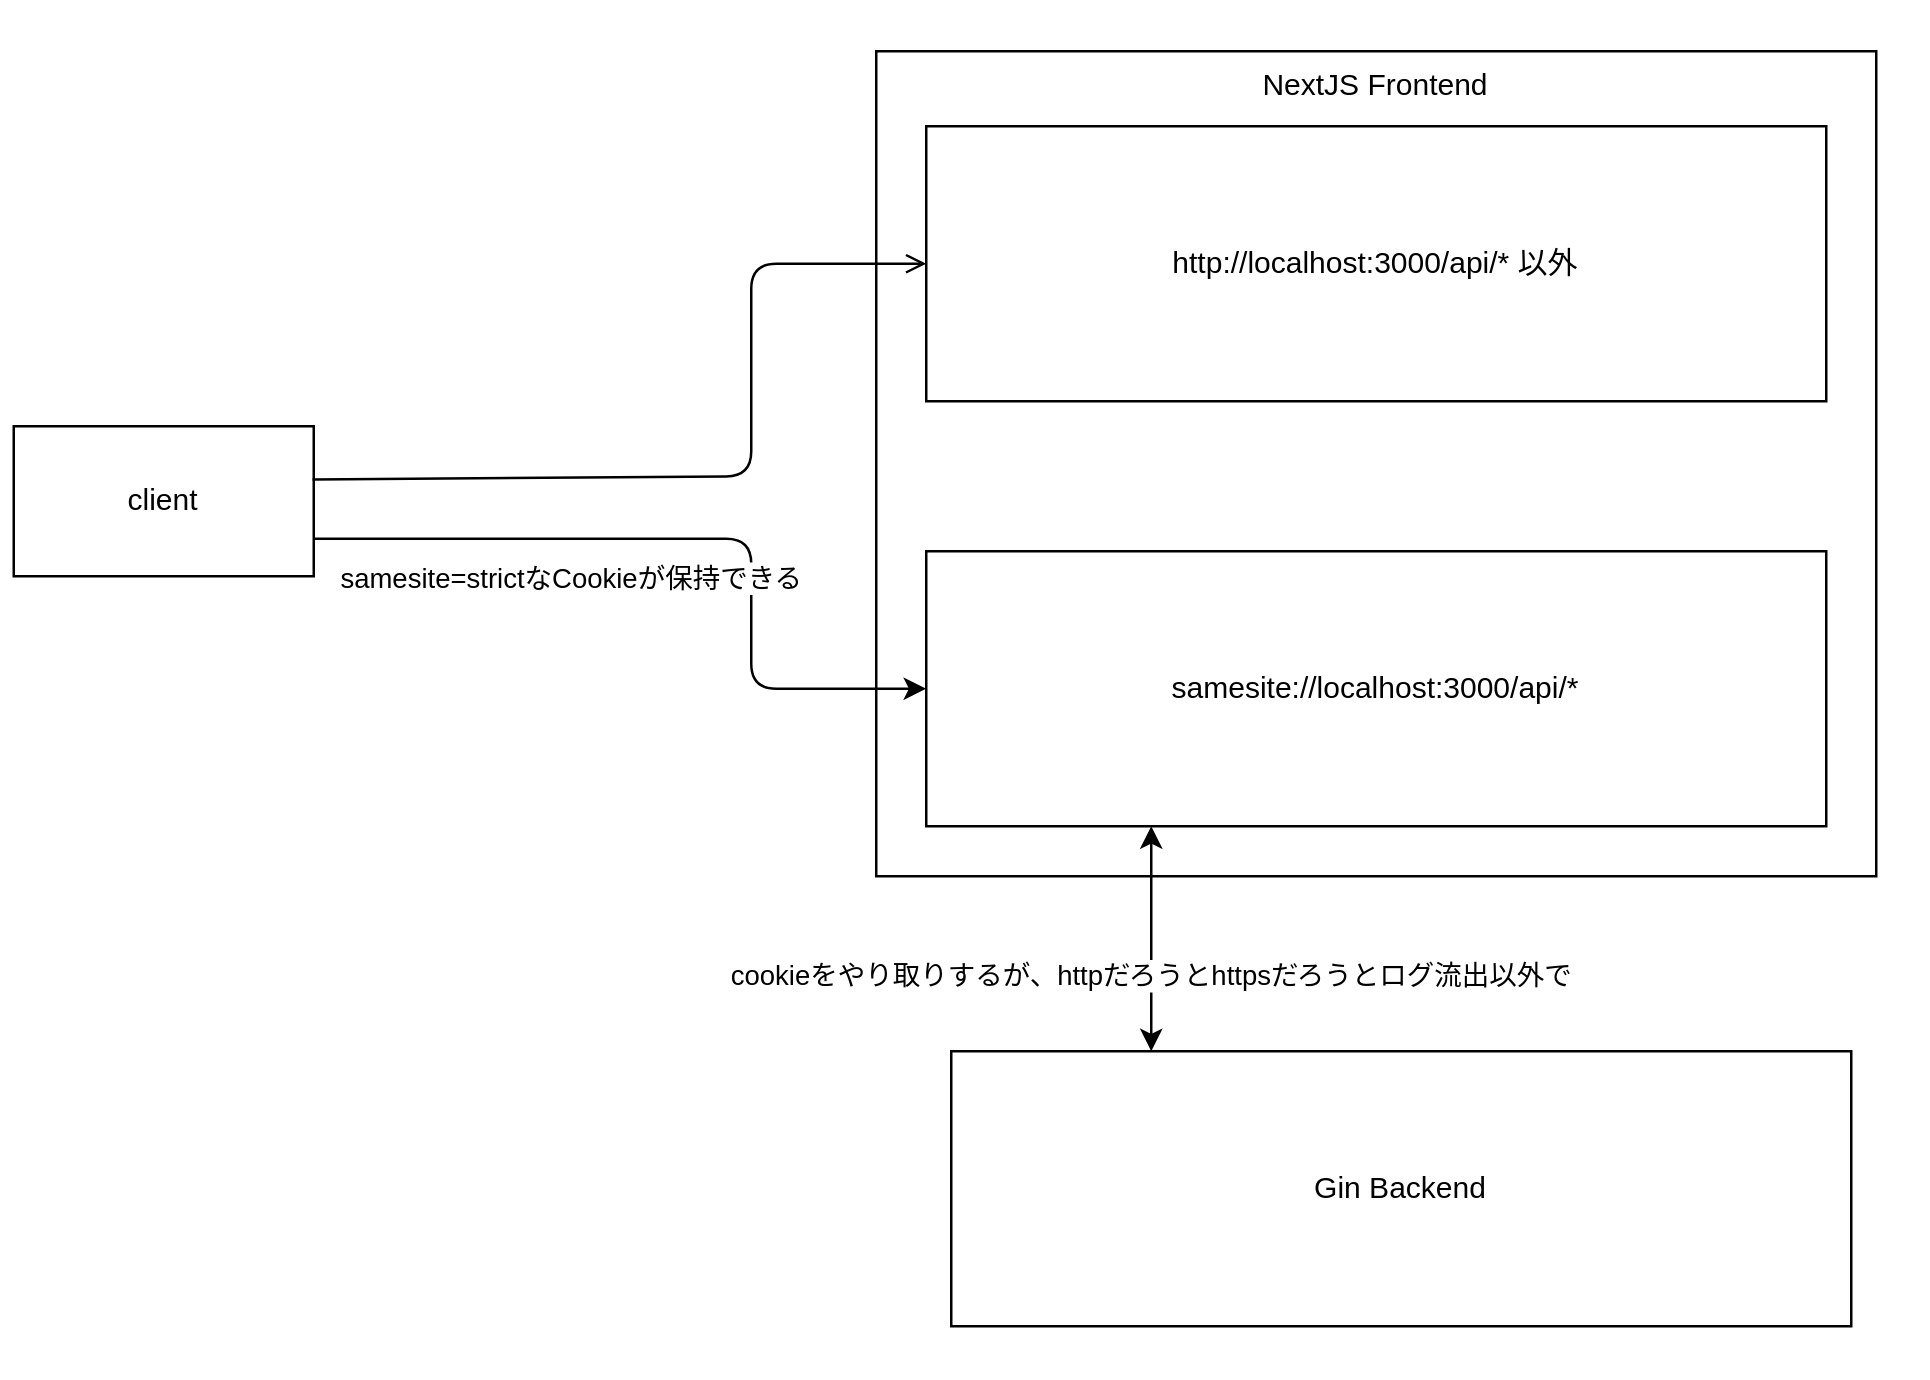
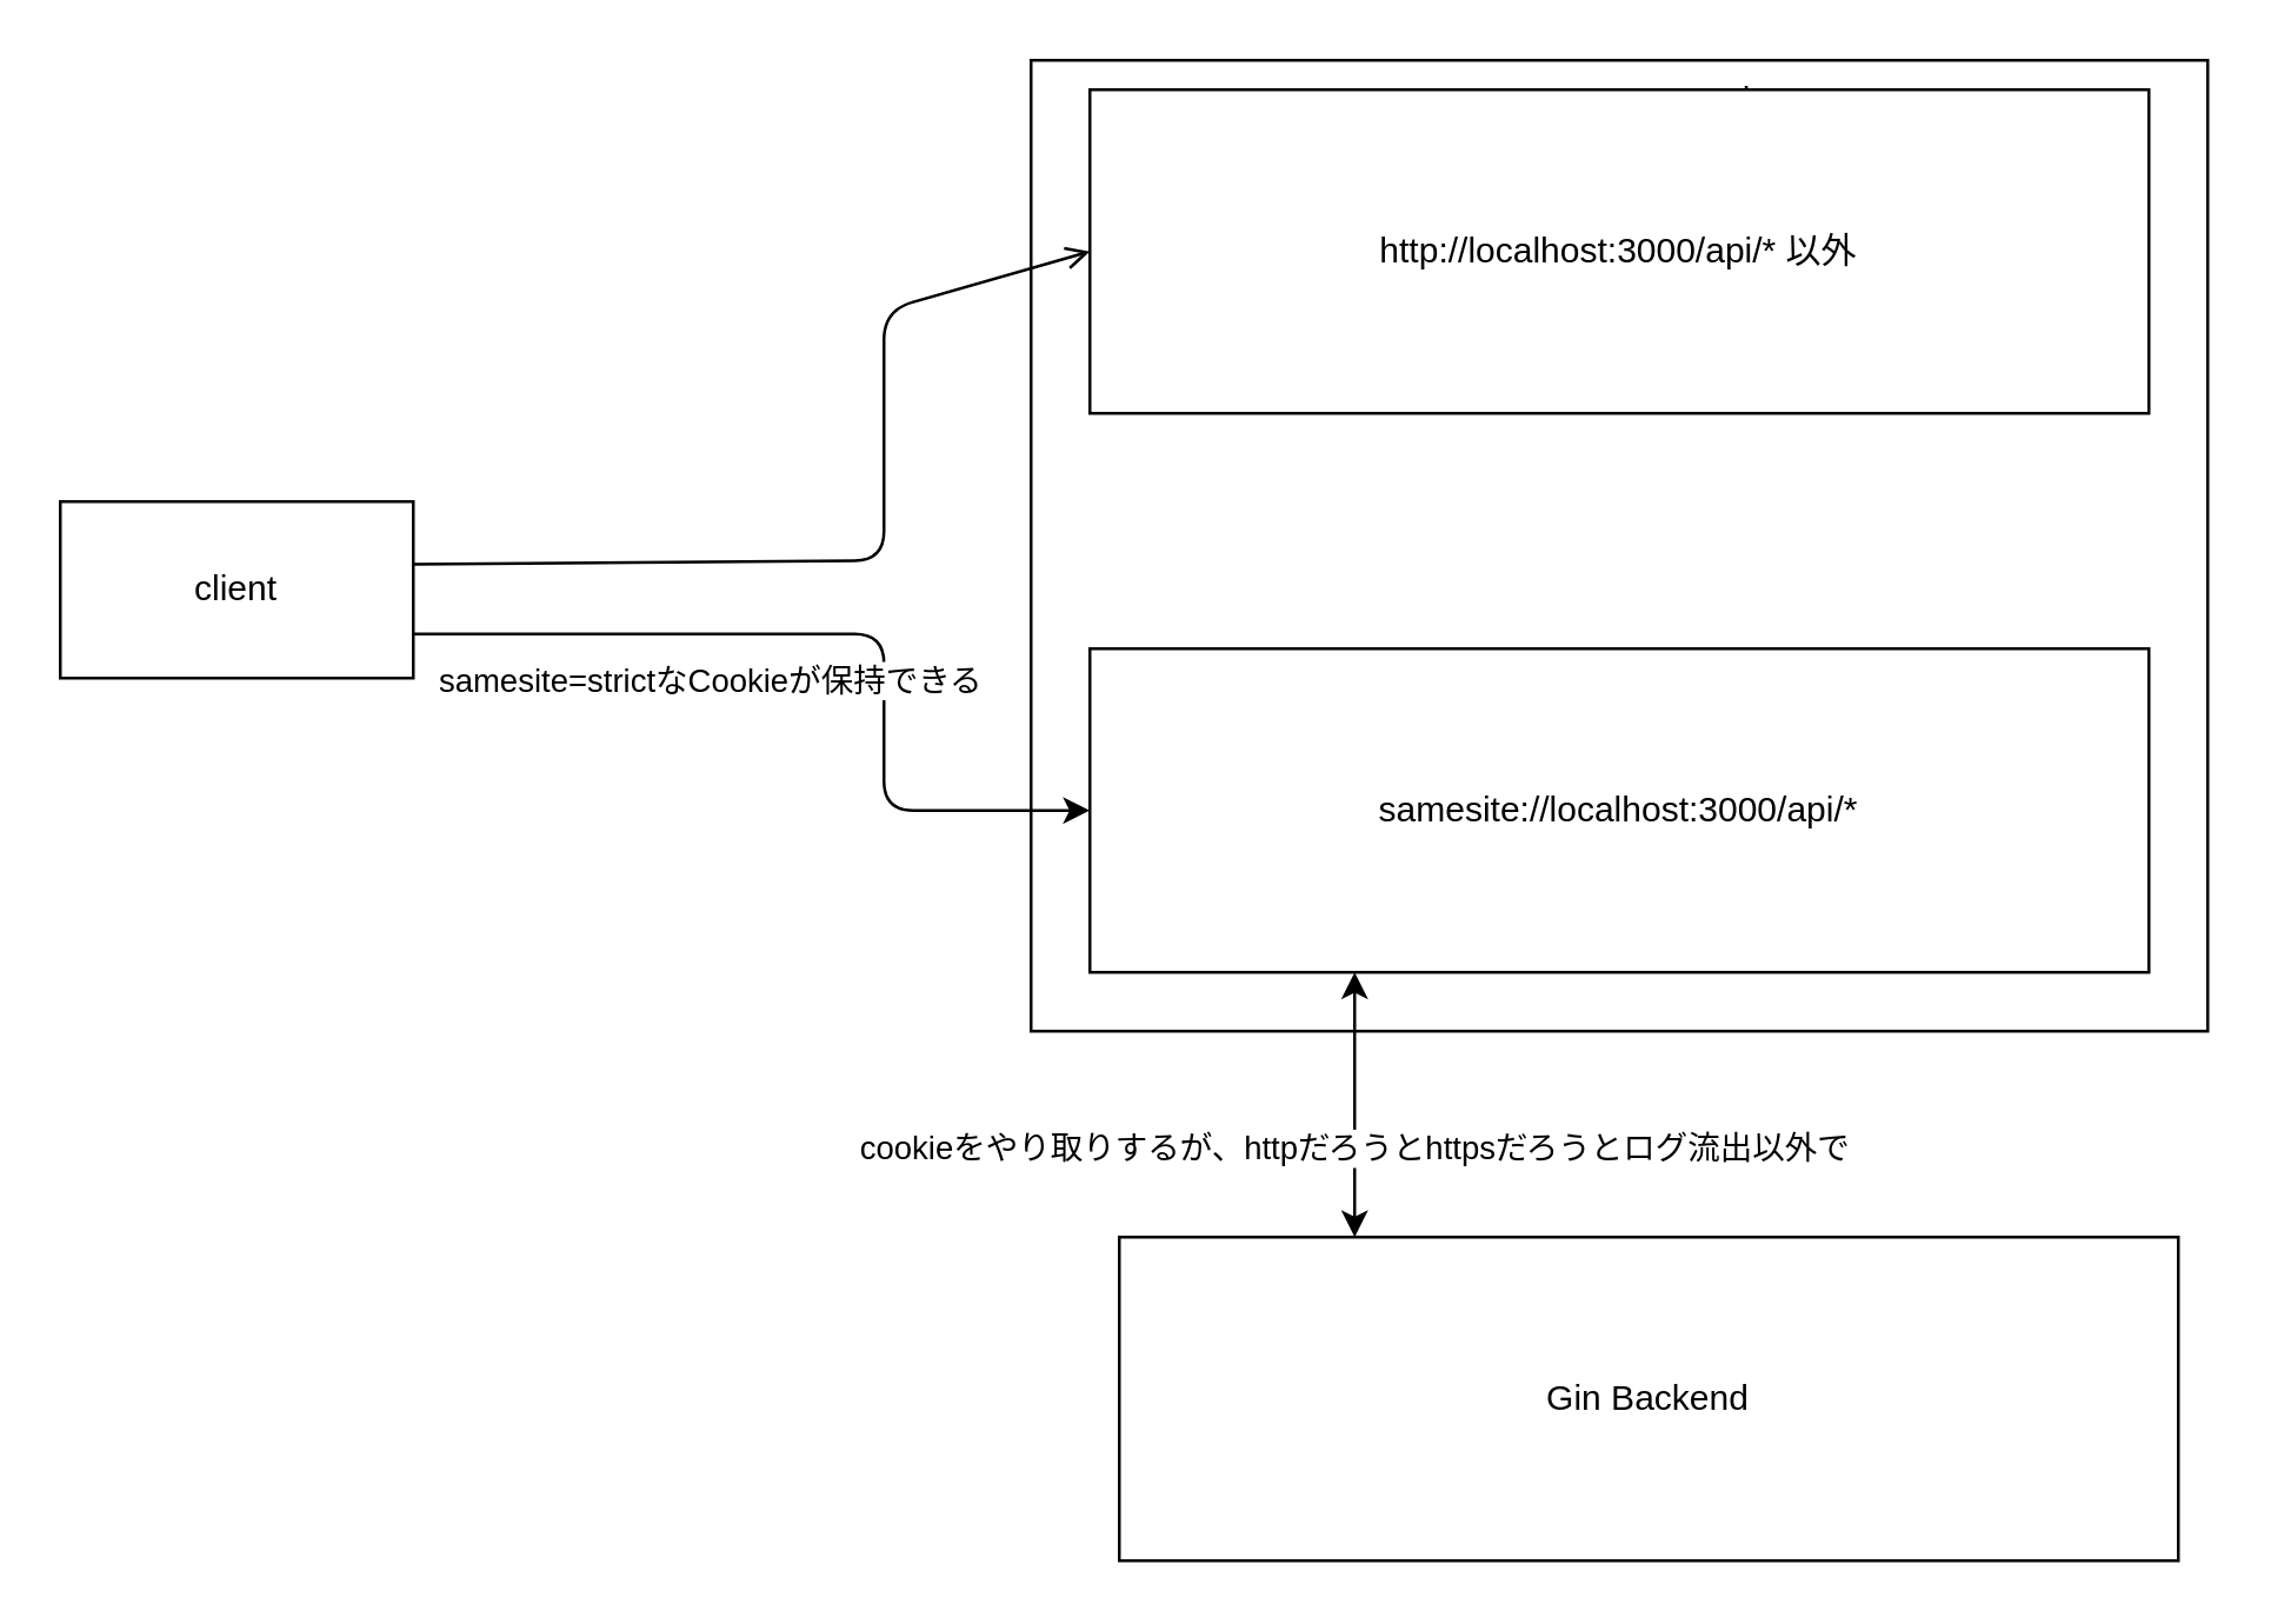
- <mxCell id="4" value="http://localhost:3000/api/* 以外" style="rounded=0;whiteSpace=wrap;html=1;" vertex="1" parent="1"><mxGeometry x="370" y="50" width="360" height="110" as="geometry" /></mxCell>
+ <mxCell id="4" value="http://localhost:3000/api/* 以外" style="rounded=0;whiteSpace=wrap;html=1;" vertex="1" parent="1"><mxGeometry x="370" y="30" width="360" height="110" as="geometry" /></mxCell>
- <mxCell id="2" value="client" style="rounded=0;whiteSpace=wrap;html=1;" vertex="1" parent="1"><mxGeometry x="5" y="170" width="120" height="60" as="geometry" /></mxCell>
+ <mxCell id="2" value="client" style="rounded=0;whiteSpace=wrap;html=1;" vertex="1" parent="1"><mxGeometry x="20" y="170" width="120" height="60" as="geometry" /></mxCell>
